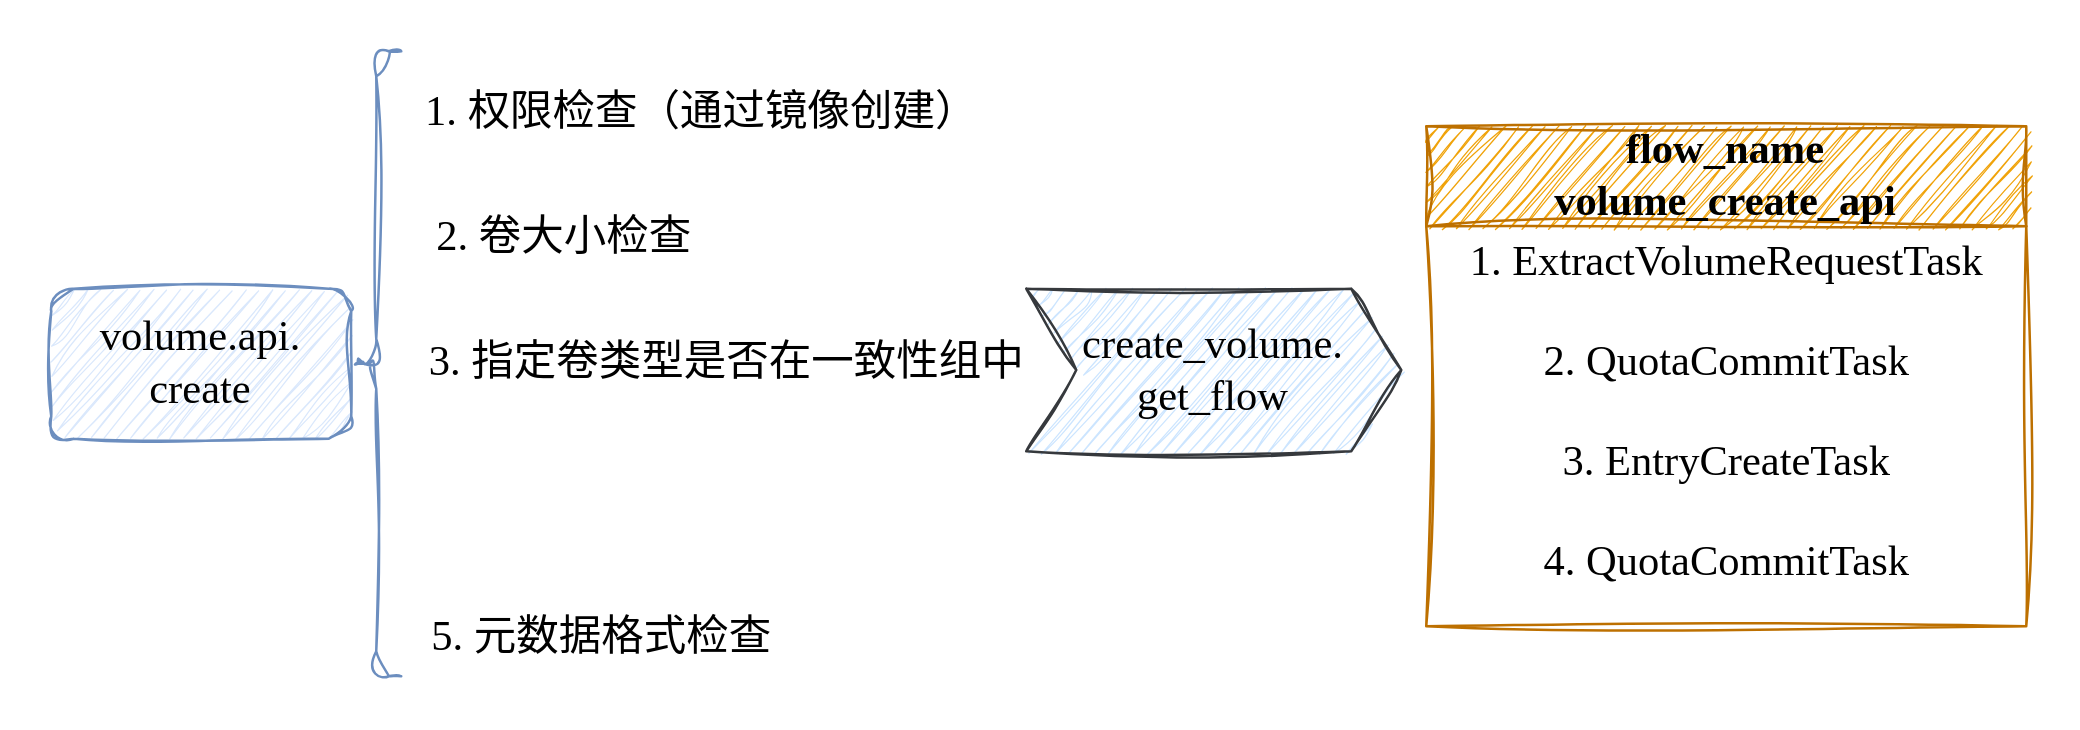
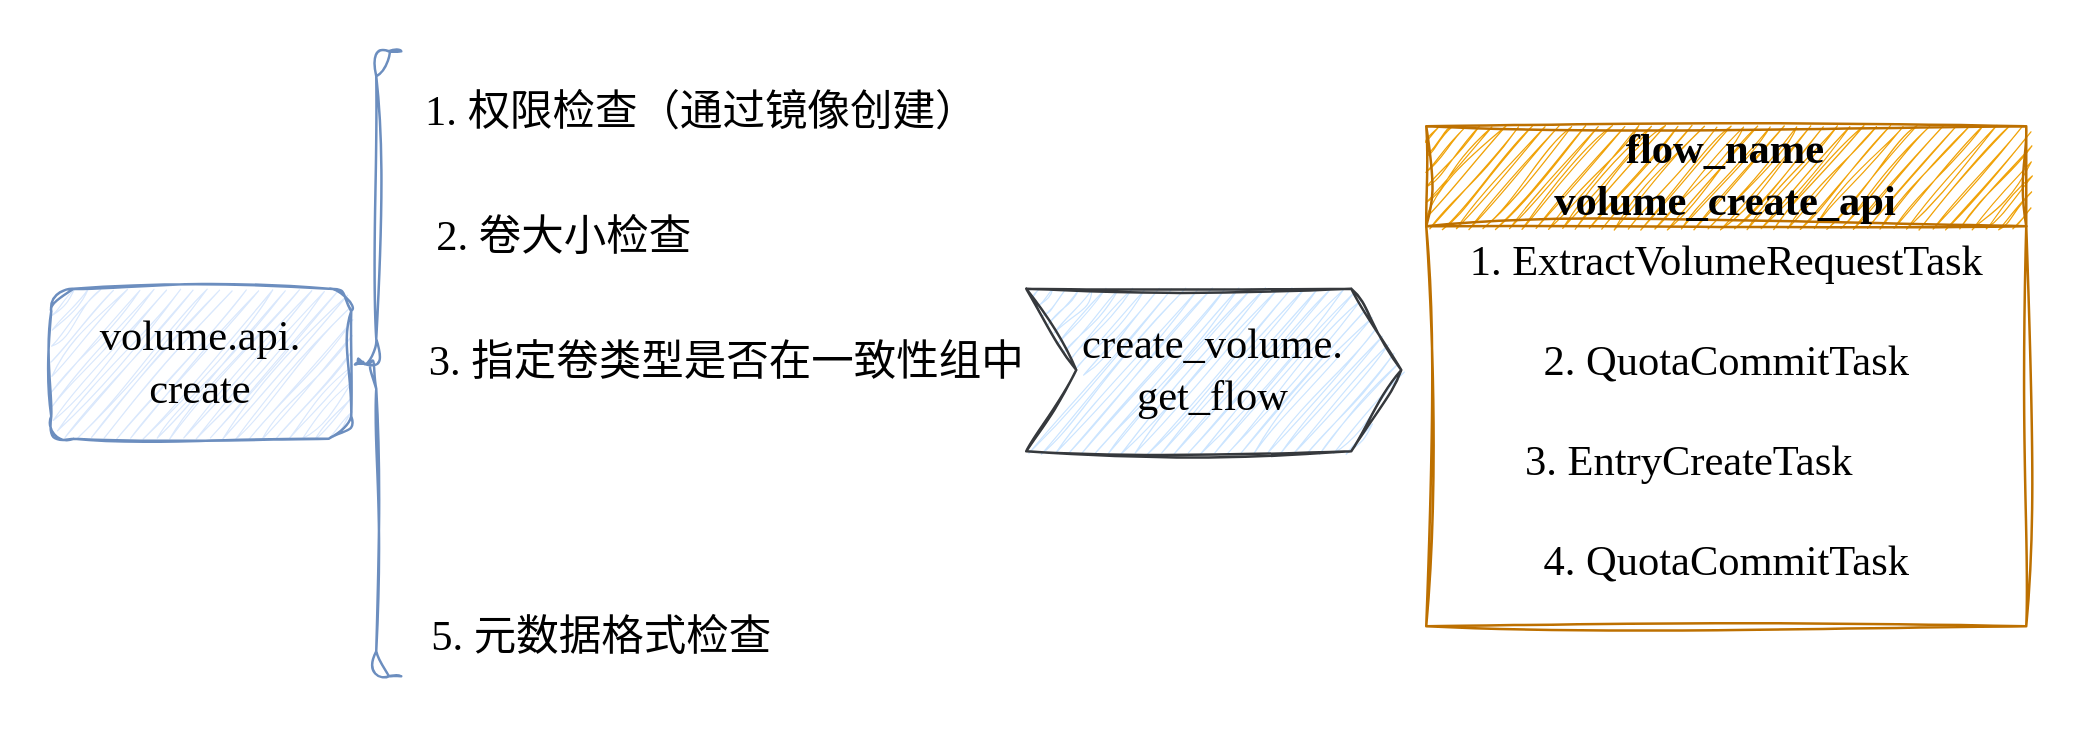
- <mxCell id="12" value="3. EntryCreateTask" style="text;html=1;align=center;verticalAlign=middle;resizable=0;points=[];autosize=1;strokeColor=none;fillColor=none;fontFamily=Times New Roman;fontSize=17;" parent="9" vertex="1"><mxGeometry x="45" y="120" width="150" height="30" as="geometry" /></mxCell>
+ <mxCell id="12" value="3. EntryCreateTask" style="text;html=1;align=center;verticalAlign=middle;resizable=0;points=[];autosize=1;strokeColor=none;fillColor=none;fontFamily=Times New Roman;fontSize=17;" parent="9" vertex="1"><mxGeometry x="30" y="120" width="150" height="30" as="geometry" /></mxCell>
